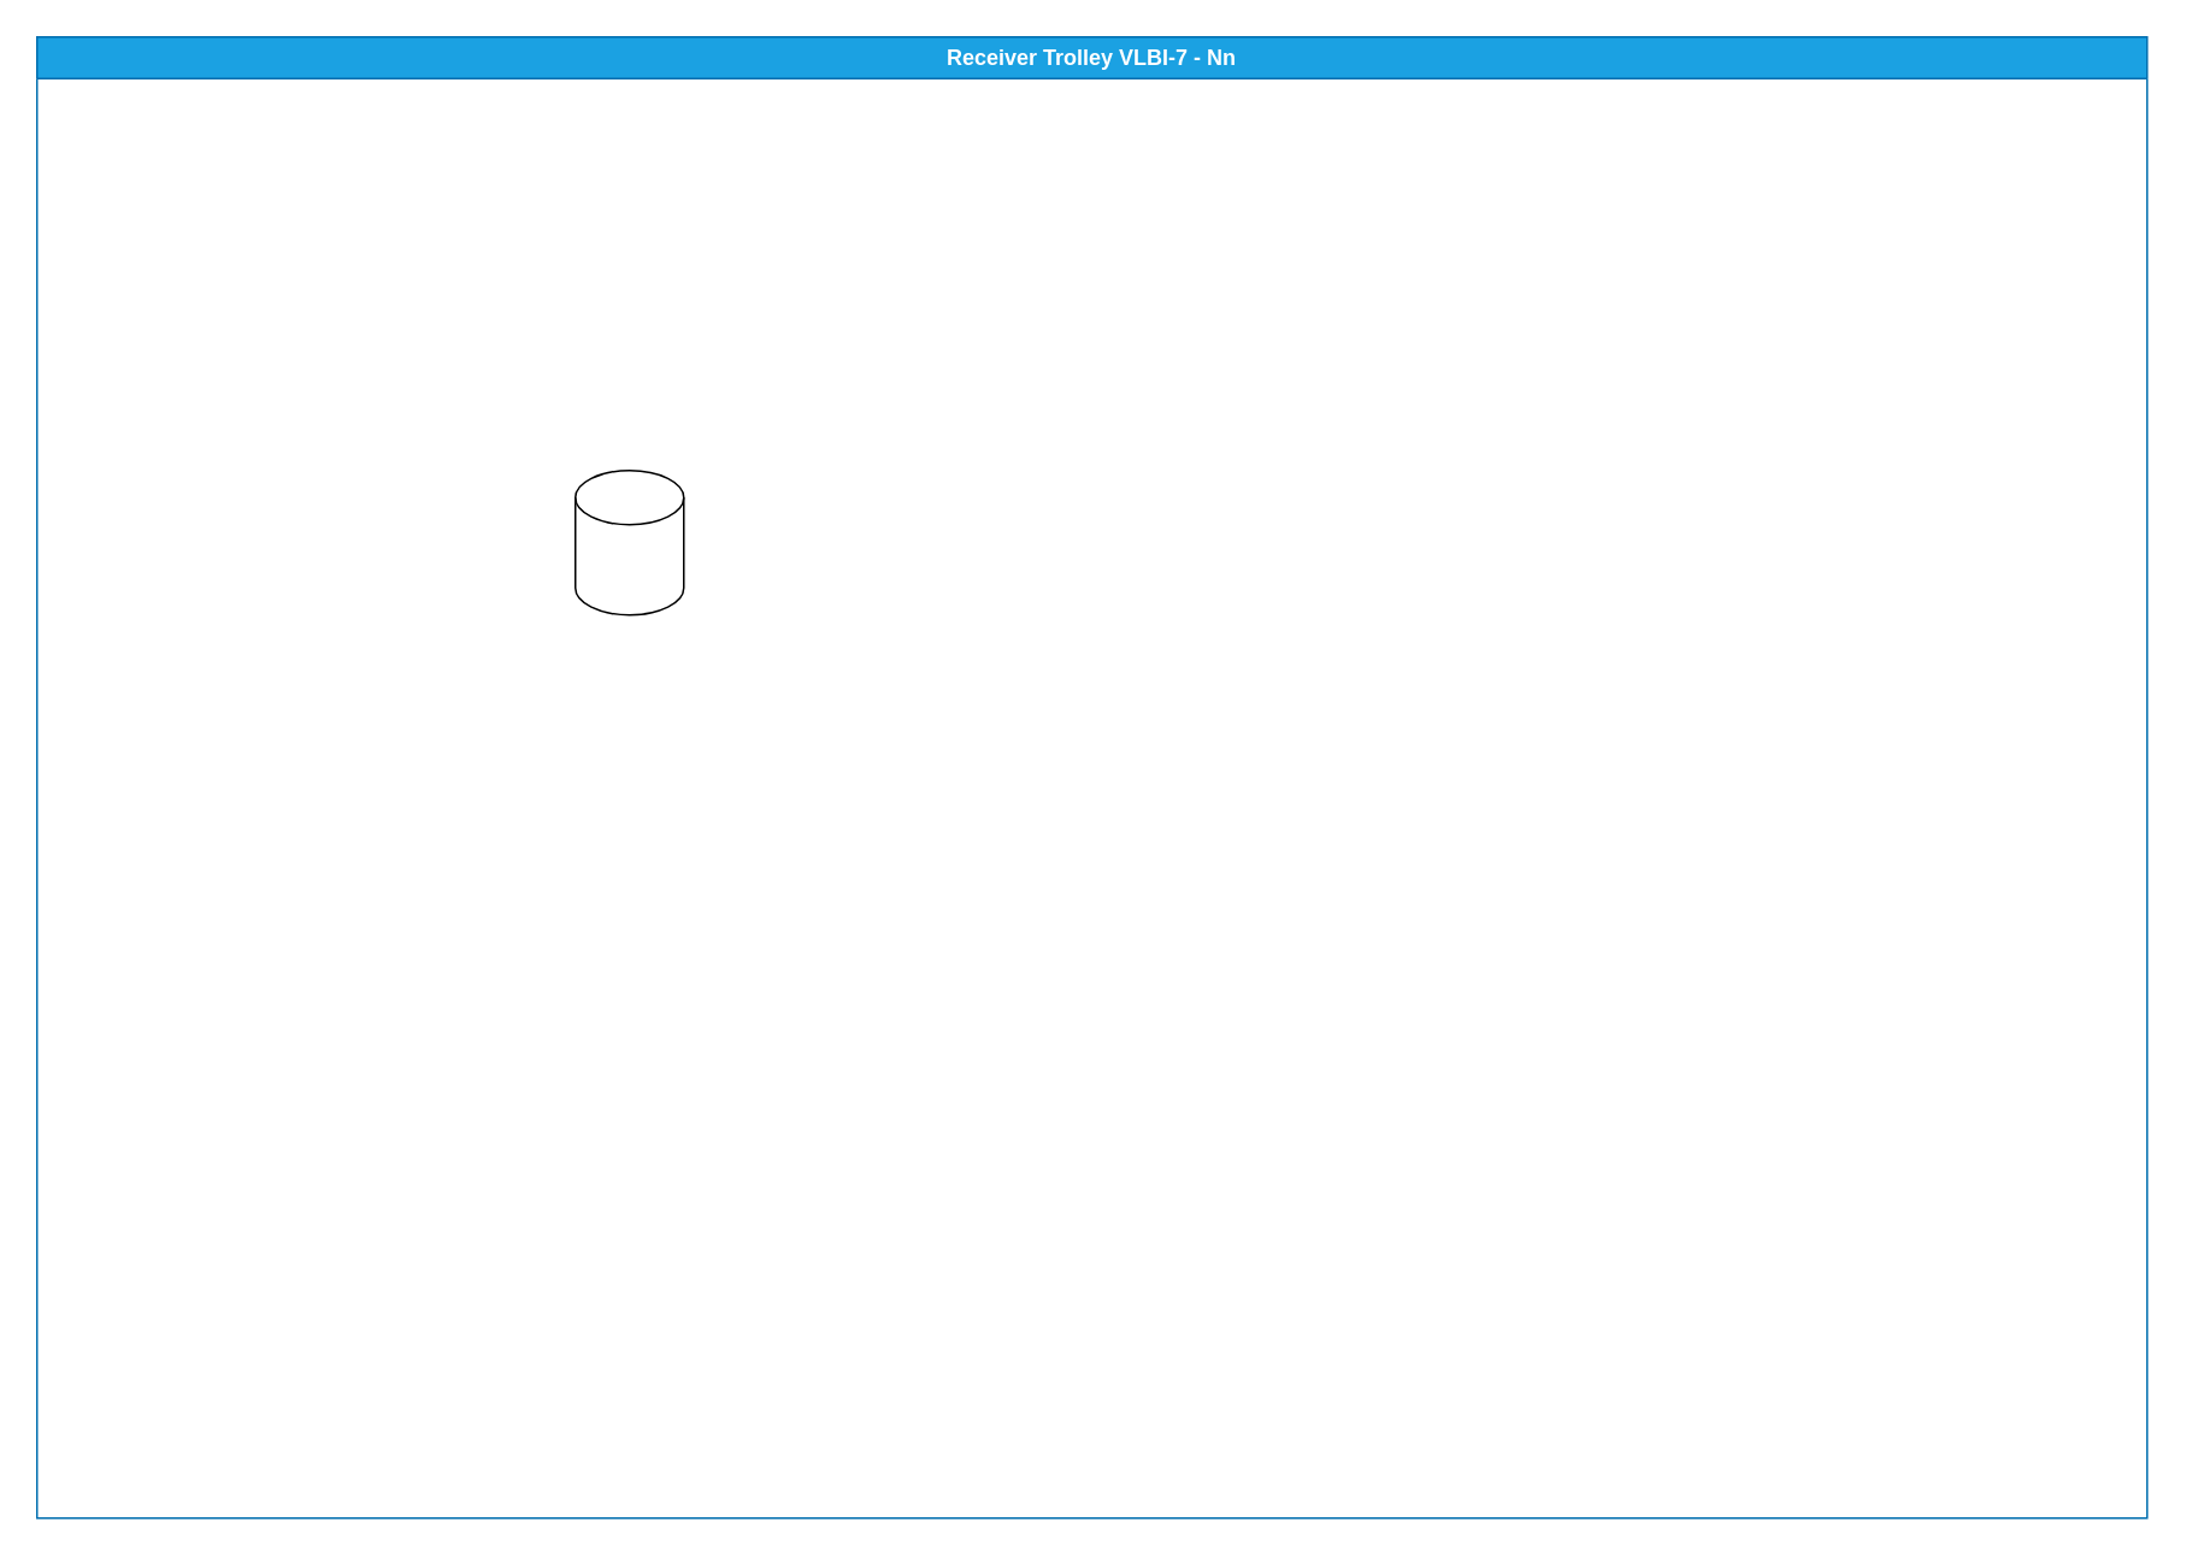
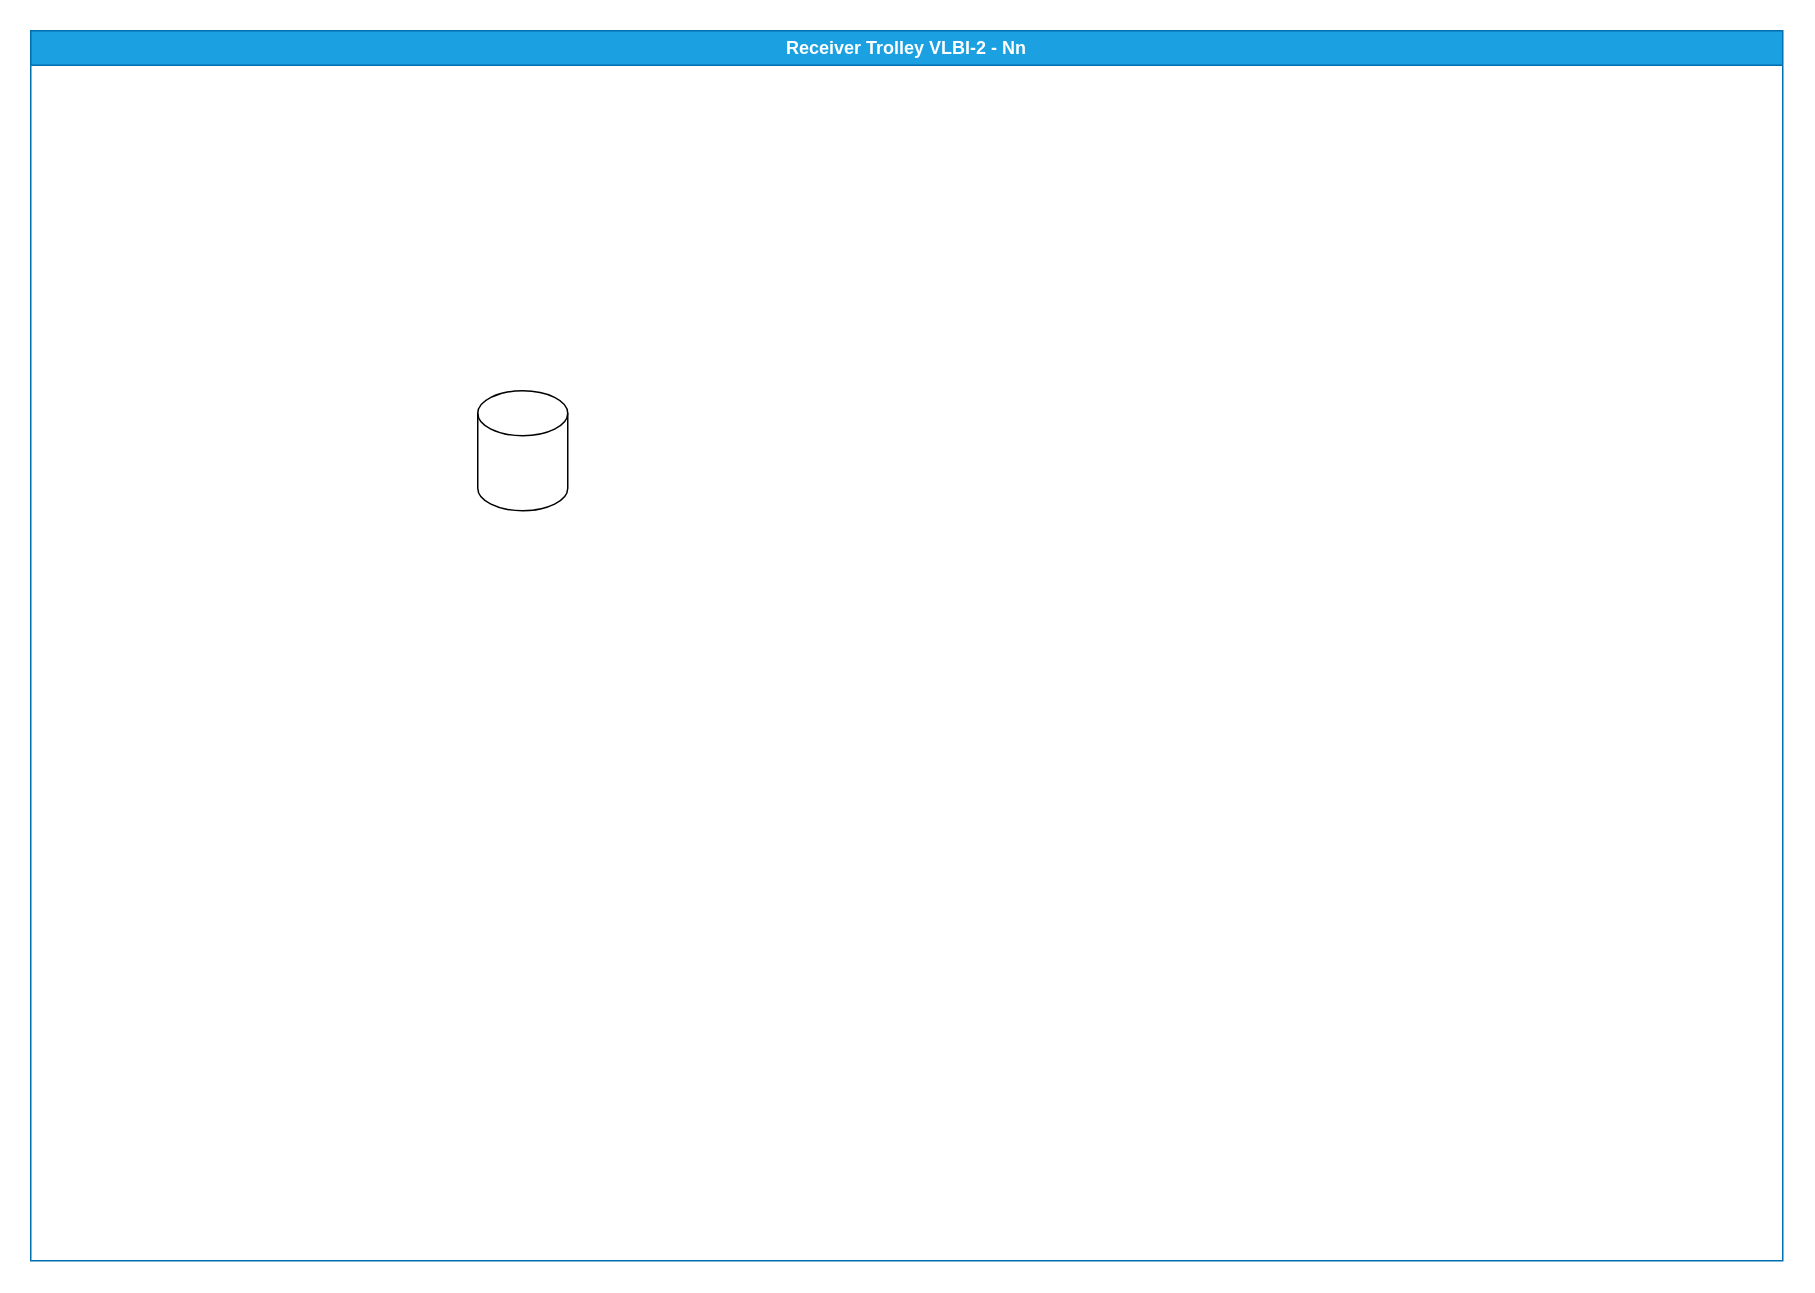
- <mxCell id="2" value="Receiver Trolley VLBI-7 - Nn" style="swimlane;whiteSpace=wrap;html=1;fillColor=#1ba1e2;fontColor=#ffffff;strokeColor=#006EAF;" vertex="1" parent="1"><mxGeometry x="20" width="1168" height="820" as="geometry" y="20"><mxRectangle x="-1679" y="40" width="200" height="30" as="alternateBounds" /></mxGeometry></mxCell>
+ <mxCell id="2" value="Receiver Trolley VLBI-2 - Nn" style="swimlane;whiteSpace=wrap;html=1;fillColor=#1ba1e2;fontColor=#ffffff;strokeColor=#006EAF;" vertex="1" parent="1"><mxGeometry x="20" width="1168" height="820" as="geometry" y="20"><mxRectangle x="-1679" y="40" width="200" height="30" as="alternateBounds" /></mxGeometry></mxCell>
